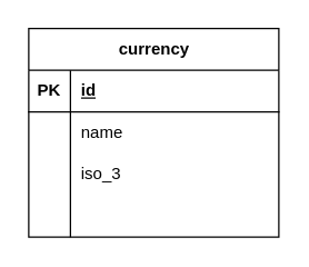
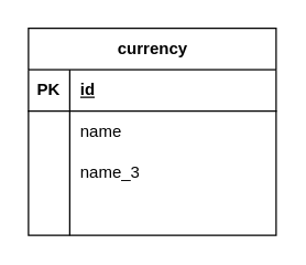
- <mxCell id="11" value="iso_3" style="shape=partialRectangle;connectable=0;fillColor=none;top=0;left=0;bottom=0;right=0;align=left;spacingLeft=6;overflow=hidden;whiteSpace=wrap;html=1;" vertex="1" parent="9"><mxGeometry x="30" width="150" height="30" as="geometry"><mxRectangle width="150" height="30" as="alternateBounds" /></mxGeometry></mxCell>
+ <mxCell id="11" value="name_3" style="shape=partialRectangle;connectable=0;fillColor=none;top=0;left=0;bottom=0;right=0;align=left;spacingLeft=6;overflow=hidden;whiteSpace=wrap;html=1;" vertex="1" parent="9"><mxGeometry x="30" width="150" height="30" as="geometry"><mxRectangle width="150" height="30" as="alternateBounds" /></mxGeometry></mxCell>
